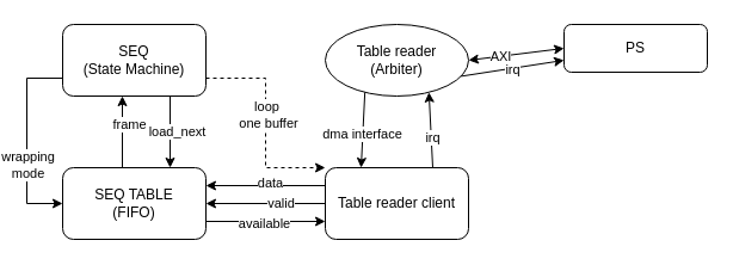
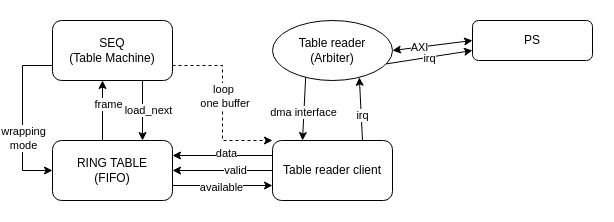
- <mxCell id="6" value="&lt;div&gt;SEQ&lt;/div&gt;&lt;div&gt;(State Machine)&lt;/div&gt;" style="rounded=1;whiteSpace=wrap;html=1;" parent="1" vertex="1"><mxGeometry x="50" y="20" width="120" height="60" as="geometry" /></mxCell>
+ <mxCell id="6" value="&lt;div&gt;SEQ&lt;/div&gt;&lt;div&gt;(Table Machine)&lt;/div&gt;" style="rounded=1;whiteSpace=wrap;html=1;" parent="1" vertex="1"><mxGeometry x="50" y="20" width="120" height="60" as="geometry" /></mxCell>
- <mxCell id="7" value="&lt;div&gt;SEQ TABLE&lt;/div&gt;&lt;div&gt;(FIFO)&lt;/div&gt;" style="rounded=1;whiteSpace=wrap;html=1;" parent="1" vertex="1"><mxGeometry x="50" y="140" width="120" height="60" as="geometry" /></mxCell>
+ <mxCell id="7" value="&lt;div&gt;RING TABLE&lt;/div&gt;&lt;div&gt;(FIFO)&lt;/div&gt;" style="rounded=1;whiteSpace=wrap;html=1;" parent="1" vertex="1"><mxGeometry x="50" y="140" width="120" height="60" as="geometry" /></mxCell>
